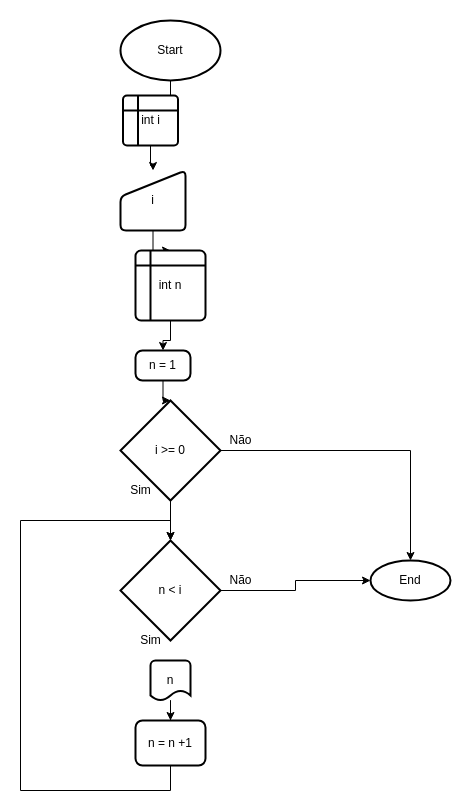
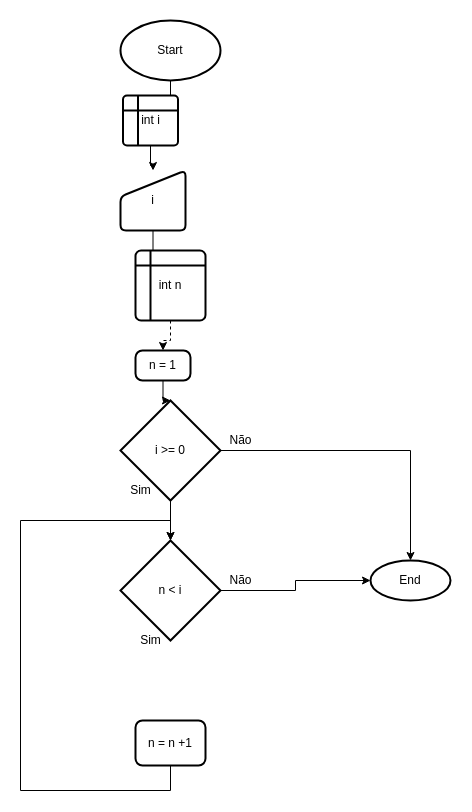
- <mxCell id="6" value="" style="edgeStyle=orthogonalEdgeStyle;rounded=0;orthogonalLoop=1;jettySize=auto;html=1;" edge="1" parent="1" source="7" target="9"><mxGeometry relative="1" as="geometry" /></mxCell>
+ <mxCell id="6" value="" style="edgeStyle=orthogonalEdgeStyle;rounded=0;orthogonalLoop=1;jettySize=auto;html=1;endArrow=none;" edge="1" parent="1" source="7" target="9"><mxGeometry relative="1" as="geometry" /></mxCell>
- <mxCell id="8" value="" style="edgeStyle=orthogonalEdgeStyle;rounded=0;orthogonalLoop=1;jettySize=auto;html=1;" edge="1" parent="1" source="9" target="23"><mxGeometry relative="1" as="geometry" /></mxCell>
+ <mxCell id="8" value="" style="edgeStyle=orthogonalEdgeStyle;rounded=0;orthogonalLoop=1;jettySize=auto;html=1;dashed=1;" edge="1" parent="1" source="9" target="23"><mxGeometry relative="1" as="geometry" /></mxCell>
- <mxCell id="21" value="n" style="strokeWidth=2;html=1;shape=mxgraph.flowchart.document2;whiteSpace=wrap;size=0.25;" vertex="1" parent="1"><mxGeometry x="150" y="660" width="40" height="40" as="geometry" /></mxCell>
- <mxCell id="20" value="" style="edgeStyle=orthogonalEdgeStyle;rounded=0;orthogonalLoop=1;jettySize=auto;html=1;" edge="1" parent="1" source="21" target="25"><mxGeometry relative="1" as="geometry" /></mxCell>
